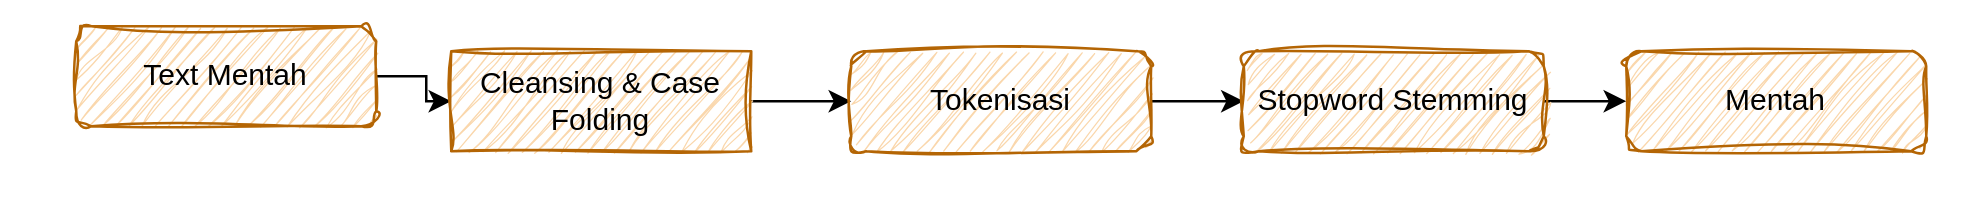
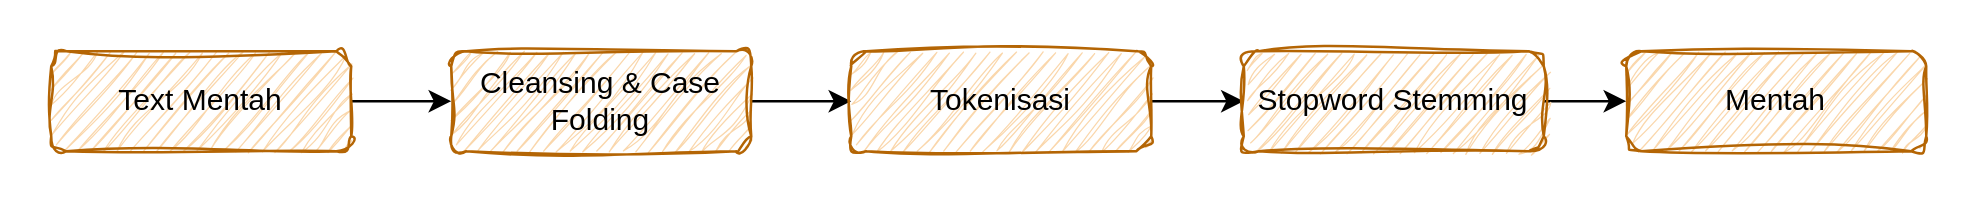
- <mxCell id="3" value="Text Mentah" style="rounded=1;whiteSpace=wrap;html=1;fontSize=12;glass=0;strokeWidth=1;shadow=0;fillStyle=auto;sketch=1;curveFitting=1;jiggle=2;fillColor=#fad7ac;strokeColor=#b46504;" parent="1" vertex="1"><mxGeometry x="30" y="10" width="120" height="40" as="geometry" /></mxCell>
+ <mxCell id="3" value="Text Mentah" style="rounded=1;whiteSpace=wrap;html=1;fontSize=12;glass=0;strokeWidth=1;shadow=0;fillStyle=auto;sketch=1;curveFitting=1;jiggle=2;fillColor=#fad7ac;strokeColor=#b46504;" parent="1" vertex="1"><mxGeometry x="20" y="20" width="120" height="40" as="geometry" /></mxCell>
- <mxCell id="5" value="Cleansing &amp;amp; Case Folding" style="whiteSpace=wrap;html=1;fontSize=12;glass=0;strokeWidth=1;shadow=0;fillStyle=auto;sketch=1;curveFitting=1;jiggle=2;fillColor=#fad7ac;strokeColor=#b46504;rounded=0;" parent="1" vertex="1"><mxGeometry x="180" y="20" width="120" height="40" as="geometry" /></mxCell>
+ <mxCell id="5" value="Cleansing &amp;amp; Case Folding" style="rounded=1;whiteSpace=wrap;html=1;fontSize=12;glass=0;strokeWidth=1;shadow=0;fillStyle=auto;sketch=1;curveFitting=1;jiggle=2;fillColor=#fad7ac;strokeColor=#b46504;" parent="1" vertex="1"><mxGeometry x="180" y="20" width="120" height="40" as="geometry" /></mxCell>
